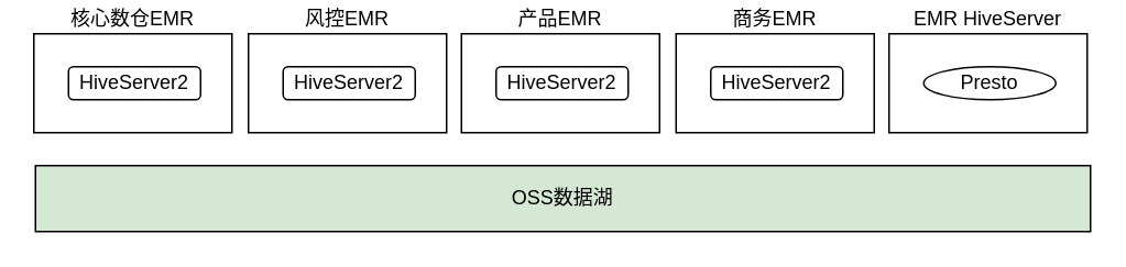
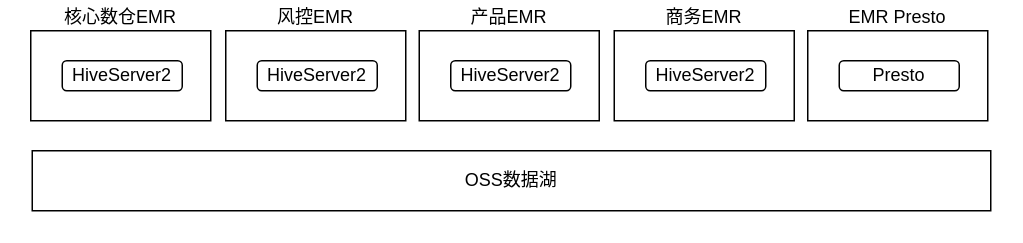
- <mxCell id="11" value="EMR HiveServer" style="rounded=0;whiteSpace=wrap;html=1;labelPosition=center;verticalLabelPosition=top;align=center;verticalAlign=bottom;" vertex="1" parent="1"><mxGeometry x="538" y="20" width="120" height="60" as="geometry" /></mxCell>
+ <mxCell id="11" value="EMR Presto" style="rounded=0;whiteSpace=wrap;html=1;labelPosition=center;verticalLabelPosition=top;align=center;verticalAlign=bottom;" vertex="1" parent="1"><mxGeometry x="538" y="20" width="120" height="60" as="geometry" /></mxCell>
- <mxCell id="12" value="Presto" style="ellipse;whiteSpace=wrap;html=1;" vertex="1" parent="1"><mxGeometry x="559" y="40" width="80" height="20" as="geometry" /></mxCell>
+ <mxCell id="12" value="Presto" style="rounded=1;whiteSpace=wrap;html=1;" vertex="1" parent="1"><mxGeometry x="559" y="40" width="80" height="20" as="geometry" /></mxCell>
- <mxCell id="10" value="OSS数据湖" style="rounded=0;whiteSpace=wrap;html=1;fillColor=#d5e8d4;" vertex="1" parent="1"><mxGeometry x="21" y="100" width="639" height="40" as="geometry" /></mxCell>
+ <mxCell id="10" value="OSS数据湖" style="rounded=0;whiteSpace=wrap;html=1;" vertex="1" parent="1"><mxGeometry x="21" y="100" width="639" height="40" as="geometry" /></mxCell>
